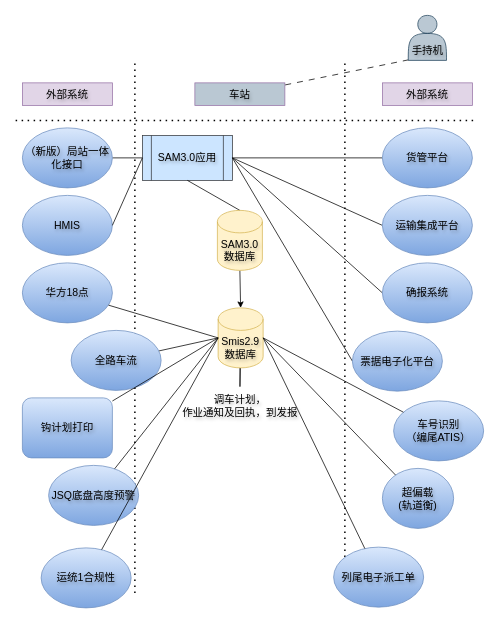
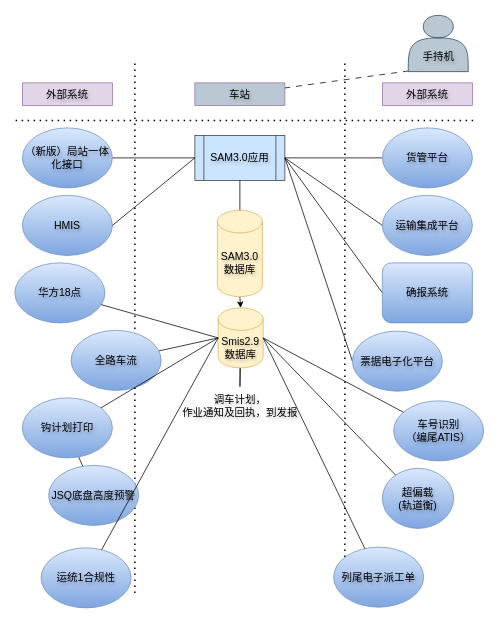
- <mxCell id="19" value="&lt;div&gt;&lt;br&gt;&lt;/div&gt;&lt;div&gt;&lt;br&gt;&lt;/div&gt;手持机" style="shape=actor;whiteSpace=wrap;html=1;hachureGap=4;fontFamily=Helvetica;fontSize=14;textShadow=1;labelBackgroundColor=none;labelBorderColor=none;fillColor=#bac8d3;strokeColor=#23445d;" parent="1" vertex="1"><mxGeometry x="543.5" y="20" width="51" height="60" as="geometry" /></mxCell>
+ <mxCell id="19" value="&lt;div&gt;&lt;br&gt;&lt;/div&gt;&lt;div&gt;&lt;br&gt;&lt;/div&gt;手持机" style="shape=actor;whiteSpace=wrap;html=1;hachureGap=4;fontFamily=Helvetica;fontSize=14;textShadow=1;labelBackgroundColor=none;labelBorderColor=none;fillColor=#bac8d3;strokeColor=#23445d;" parent="1" vertex="1"><mxGeometry x="543.5" y="20" width="80" height="75" as="geometry" /></mxCell>
- <mxCell id="6" value="&lt;font&gt;SAM3.0应用&lt;/font&gt;" style="shape=process;whiteSpace=wrap;html=1;backgroundOutline=1;hachureGap=4;fontFamily=Helvetica;fontSize=14;fillColor=#cce5ff;strokeColor=#36393d;textShadow=1;labelBackgroundColor=none;labelBorderColor=none;" parent="1" vertex="1"><mxGeometry x="189" y="180" width="120" height="60" as="geometry" /></mxCell>
+ <mxCell id="6" value="&lt;font&gt;SAM3.0应用&lt;/font&gt;" style="shape=process;whiteSpace=wrap;html=1;backgroundOutline=1;hachureGap=4;fontFamily=Helvetica;fontSize=14;fillColor=#cce5ff;strokeColor=#36393d;textShadow=1;labelBackgroundColor=none;labelBorderColor=none;" parent="1" vertex="1"><mxGeometry x="259" y="180" width="120" height="60" as="geometry" /></mxCell>
- <mxCell id="22" value="&lt;font&gt;SAM3.0&lt;/font&gt;&lt;div&gt;&lt;font&gt;数据库&lt;/font&gt;&lt;/div&gt;" style="shape=cylinder3;whiteSpace=wrap;html=1;boundedLbl=1;backgroundOutline=1;size=15;hachureGap=4;fontFamily=Helvetica;fontSize=14;fillColor=#fff2cc;strokeColor=#d6b656;textShadow=1;labelBackgroundColor=none;labelBorderColor=none;" parent="1" vertex="1"><mxGeometry x="289" y="280" width="60" height="80" as="geometry" /></mxCell>
+ <mxCell id="22" value="&lt;font&gt;SAM3.0&lt;/font&gt;&lt;div&gt;&lt;font&gt;数据库&lt;/font&gt;&lt;/div&gt;" style="shape=cylinder3;whiteSpace=wrap;html=1;boundedLbl=1;backgroundOutline=1;size=15;hachureGap=4;fontFamily=Helvetica;fontSize=14;fillColor=#fff2cc;strokeColor=#d6b656;textShadow=1;labelBackgroundColor=none;labelBorderColor=none;" parent="1" vertex="1"><mxGeometry x="289" y="280" width="60" height="115" as="geometry" /></mxCell>
- <mxCell id="33" value="华方18点" style="ellipse;whiteSpace=wrap;html=1;hachureGap=4;fontFamily=Helvetica;fontSize=14;fillColor=#dae8fc;strokeColor=#6c8ebf;gradientColor=#7ea6e0;textShadow=1;" vertex="1" parent="1"><mxGeometry x="29" y="350" width="120" height="80" as="geometry" /></mxCell>
+ <mxCell id="33" value="华方18点" style="ellipse;whiteSpace=wrap;html=1;hachureGap=4;fontFamily=Helvetica;fontSize=14;fillColor=#dae8fc;strokeColor=#6c8ebf;gradientColor=#7ea6e0;textShadow=1;" vertex="1" parent="1"><mxGeometry x="19" y="350" width="120" height="80" as="geometry" /></mxCell>
- <mxCell id="13" value="&lt;font&gt;确报系统&lt;/font&gt;" style="ellipse;whiteSpace=wrap;html=1;hachureGap=4;fontFamily=Helvetica;fontSize=14;fillColor=#dae8fc;strokeColor=#6c8ebf;textShadow=1;labelBackgroundColor=none;labelBorderColor=none;fillStyle=auto;gradientColor=#7ea6e0;" parent="1" vertex="1"><mxGeometry x="509" y="350" width="120" height="80" as="geometry" /></mxCell>
+ <mxCell id="13" value="&lt;font&gt;确报系统&lt;/font&gt;" style="whiteSpace=wrap;html=1;hachureGap=4;fontFamily=Helvetica;fontSize=14;fillColor=#dae8fc;strokeColor=#6c8ebf;textShadow=1;labelBackgroundColor=none;labelBorderColor=none;fillStyle=auto;gradientColor=#7ea6e0;rounded=1;" parent="1" vertex="1"><mxGeometry x="509" y="350" width="120" height="80" as="geometry" /></mxCell>
- <mxCell id="41" style="rounded=0;hachureGap=4;orthogonalLoop=1;jettySize=auto;html=1;entryX=0;entryY=0.5;entryDx=0;entryDy=0;entryPerimeter=0;fontFamily=Architects Daughter;fontSource=https%3A%2F%2Ffonts.googleapis.com%2Fcss%3Ffamily%3DArchitects%2BDaughter;endArrow=none;endFill=0;" edge="1" parent="1" source="37" target="29"><mxGeometry relative="1" as="geometry" /></mxCell>
+ <mxCell id="41" style="rounded=0;hachureGap=4;orthogonalLoop=1;jettySize=auto;html=1;fontFamily=Architects Daughter;fontSource=https%3A%2F%2Ffonts.googleapis.com%2Fcss%3Ffamily%3DArchitects%2BDaughter;endArrow=none;endFill=0;" edge="1" parent="1" source="37" target="36"><mxGeometry relative="1" as="geometry" /></mxCell>
- <mxCell id="36" value="&lt;span&gt;钩计划打印&lt;/span&gt;" style="whiteSpace=wrap;html=1;hachureGap=4;fontFamily=Helvetica;fontSize=14;fillColor=#dae8fc;strokeColor=#6c8ebf;gradientColor=#7ea6e0;textShadow=1;rounded=1;" vertex="1" parent="1"><mxGeometry x="29" y="530" width="120" height="80" as="geometry" /></mxCell>
+ <mxCell id="36" value="&lt;span&gt;钩计划打印&lt;/span&gt;" style="ellipse;whiteSpace=wrap;html=1;hachureGap=4;fontFamily=Helvetica;fontSize=14;fillColor=#dae8fc;strokeColor=#6c8ebf;gradientColor=#7ea6e0;textShadow=1;" vertex="1" parent="1"><mxGeometry x="29" y="530" width="120" height="80" as="geometry" /></mxCell>
